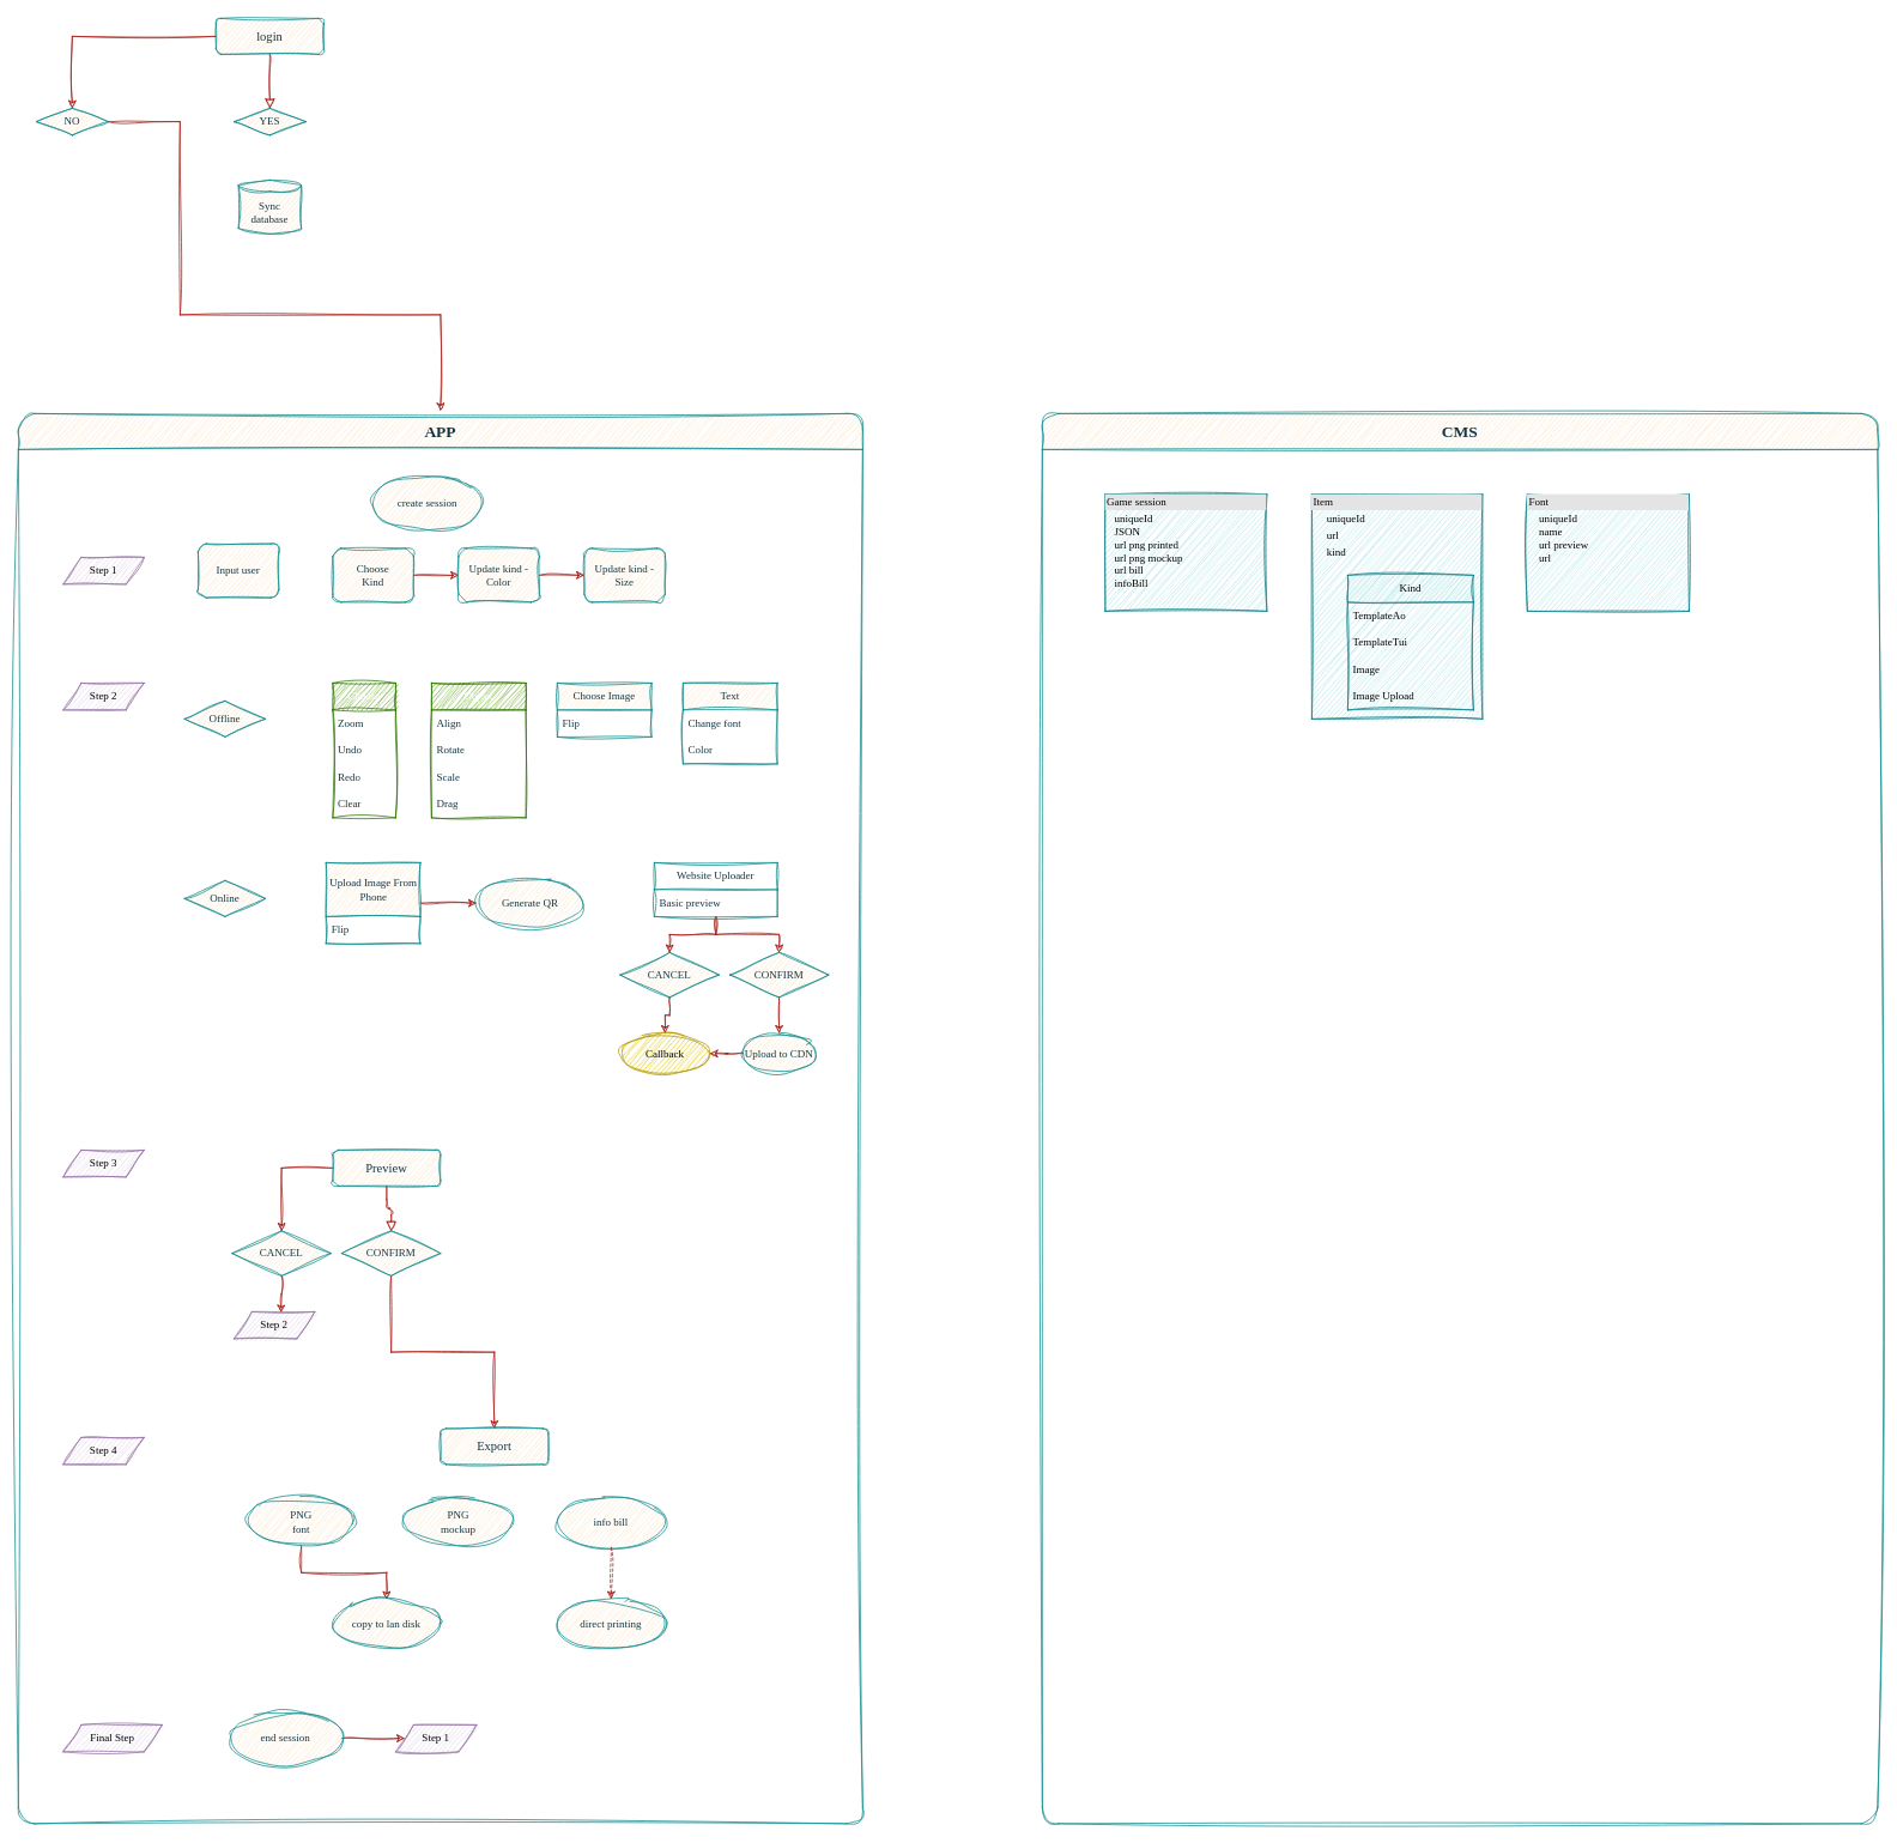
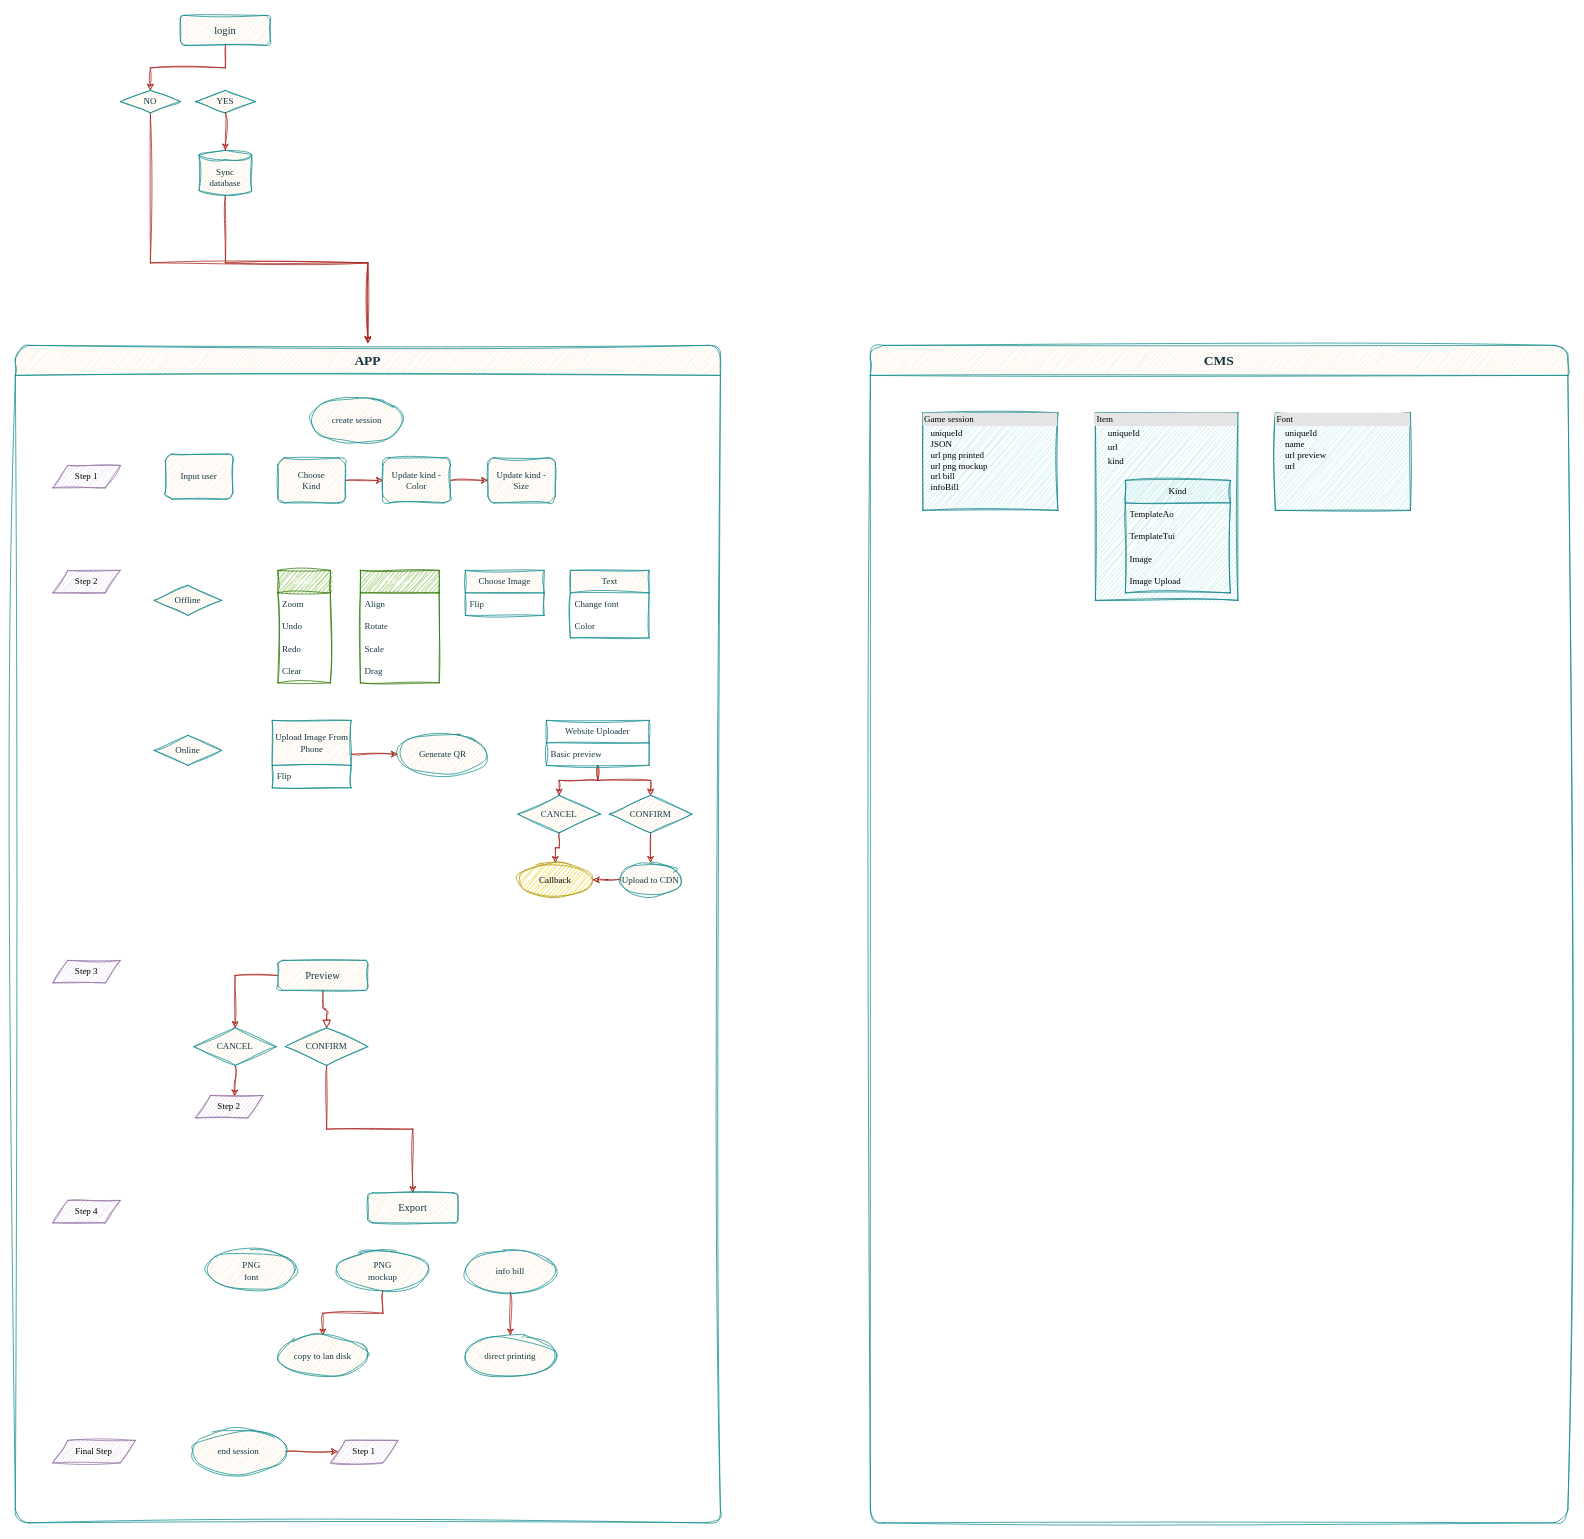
- <mxCell id="2" value="" style="rounded=1;html=1;jettySize=auto;orthogonalLoop=1;fontSize=11;endArrow=block;endFill=0;endSize=8;strokeWidth=1;shadow=0;labelBackgroundColor=none;edgeStyle=orthogonalEdgeStyle;fontColor=default;sketch=1;curveFitting=1;jiggle=2;strokeColor=#A8201A;entryX=0.5;entryY=0;entryDx=0;entryDy=0;" parent="1" source="4" target="5" edge="1"><mxGeometry relative="1" as="geometry"><mxPoint x="300" y="110" as="targetPoint" /></mxGeometry></mxCell>
- <mxCell id="7" value="NO" style="rhombus;whiteSpace=wrap;html=1;sketch=1;hachureGap=4;jiggle=2;curveFitting=1;strokeColor=#0F8B8D;fontFamily=Architects Daughter;fontSource=https%3A%2F%2Ffonts.googleapis.com%2Fcss%3Ffamily%3DArchitects%2BDaughter;fontColor=#143642;fillColor=#FAE5C7;labelBackgroundColor=none;" parent="1" vertex="1"><mxGeometry x="40" y="120" width="80" height="30" as="geometry" /></mxCell>
+ <mxCell id="7" value="NO" style="rhombus;whiteSpace=wrap;html=1;sketch=1;hachureGap=4;jiggle=2;curveFitting=1;strokeColor=#0F8B8D;fontFamily=Architects Daughter;fontSource=https%3A%2F%2Ffonts.googleapis.com%2Fcss%3Ffamily%3DArchitects%2BDaughter;fontColor=#143642;fillColor=#FAE5C7;labelBackgroundColor=none;" parent="1" vertex="1"><mxGeometry x="160" y="120" width="80" height="30" as="geometry" /></mxCell>
+ <mxCell id="10" style="edgeStyle=orthogonalEdgeStyle;rounded=0;sketch=1;hachureGap=4;jiggle=2;curveFitting=1;orthogonalLoop=1;jettySize=auto;html=1;entryX=0.5;entryY=0;entryDx=0;entryDy=0;entryPerimeter=0;strokeColor=#A8201A;fontFamily=Architects Daughter;fontSource=https%3A%2F%2Ffonts.googleapis.com%2Fcss%3Ffamily%3DArchitects%2BDaughter;fontColor=default;fillColor=#FAE5C7;labelBackgroundColor=none;" parent="1" source="5" target="9" edge="1"><mxGeometry relative="1" as="geometry" /></mxCell>
+ <mxCell id="8" style="edgeStyle=orthogonalEdgeStyle;rounded=0;sketch=1;hachureGap=4;jiggle=2;curveFitting=1;orthogonalLoop=1;jettySize=auto;html=1;strokeColor=#A8201A;fontFamily=Architects Daughter;fontSource=https%3A%2F%2Ffonts.googleapis.com%2Fcss%3Ffamily%3DArchitects%2BDaughter;fontColor=default;fillColor=#FAE5C7;entryX=0.5;entryY=-0.002;entryDx=0;entryDy=0;labelBackgroundColor=none;entryPerimeter=0;" parent="1" source="9" target="11" edge="1"><mxGeometry relative="1" as="geometry"><Array as="points"><mxPoint x="300" y="350" /><mxPoint x="490" y="350" /></Array><mxPoint x="490" y="450" as="targetPoint" /></mxGeometry></mxCell>
- <mxCell id="34" value="Choose" style="swimlane;fontStyle=0;childLayout=stackLayout;horizontal=1;startSize=30;horizontalStack=0;resizeParent=1;resizeParentMax=0;resizeLast=0;collapsible=1;marginBottom=0;whiteSpace=wrap;html=1;hachureGap=4;strokeColor=#2D7600;fontFamily=Architects Daughter;fontSource=https%3A%2F%2Ffonts.googleapis.com%2Fcss%3Ffamily%3DArchitects%2BDaughter;fillColor=#60a917;sketch=1;curveFitting=1;jiggle=2;swimlaneLine=1;labelBackgroundColor=none;fontColor=light-dark(#ffffff, #b3cfdb);" parent="11" vertex="1"><mxGeometry x="350" y="300" width="70" height="150" as="geometry" /></mxCell>
+ <mxCell id="34" value="Board" style="swimlane;fontStyle=0;childLayout=stackLayout;horizontal=1;startSize=30;horizontalStack=0;resizeParent=1;resizeParentMax=0;resizeLast=0;collapsible=1;marginBottom=0;whiteSpace=wrap;html=1;hachureGap=4;strokeColor=#2D7600;fontFamily=Architects Daughter;fontSource=https%3A%2F%2Ffonts.googleapis.com%2Fcss%3Ffamily%3DArchitects%2BDaughter;fillColor=#60a917;sketch=1;curveFitting=1;jiggle=2;swimlaneLine=1;labelBackgroundColor=none;fontColor=light-dark(#ffffff, #b3cfdb);" parent="11" vertex="1"><mxGeometry x="350" y="300" width="70" height="150" as="geometry" /></mxCell>
- <mxCell id="27" value="" style="edgeStyle=orthogonalEdgeStyle;rounded=0;sketch=1;hachureGap=4;jiggle=2;curveFitting=1;orthogonalLoop=1;jettySize=auto;html=1;fontFamily=Architects Daughter;fontSource=https%3A%2F%2Ffonts.googleapis.com%2Fcss%3Ffamily%3DArchitects%2BDaughter;strokeColor=#A8201A;labelBackgroundColor=none;fontColor=default;dashed=1;" parent="11" source="68" target="69" edge="1"><mxGeometry relative="1" as="geometry" /></mxCell>
+ <mxCell id="27" value="" style="edgeStyle=orthogonalEdgeStyle;rounded=0;sketch=1;hachureGap=4;jiggle=2;curveFitting=1;orthogonalLoop=1;jettySize=auto;html=1;fontFamily=Architects Daughter;fontSource=https%3A%2F%2Ffonts.googleapis.com%2Fcss%3Ffamily%3DArchitects%2BDaughter;strokeColor=#A8201A;labelBackgroundColor=none;fontColor=default;" parent="11" source="68" target="69" edge="1"><mxGeometry relative="1" as="geometry" /></mxCell>
- <mxCell id="25" style="edgeStyle=orthogonalEdgeStyle;rounded=0;sketch=1;hachureGap=4;jiggle=2;curveFitting=1;orthogonalLoop=1;jettySize=auto;html=1;entryX=0.5;entryY=0;entryDx=0;entryDy=0;fontFamily=Architects Daughter;fontSource=https%3A%2F%2Ffonts.googleapis.com%2Fcss%3Ffamily%3DArchitects%2BDaughter;strokeColor=#A8201A;labelBackgroundColor=none;fontColor=default;" parent="11" source="66" target="70" edge="1"><mxGeometry relative="1" as="geometry" /></mxCell>
+ <mxCell id="26" style="edgeStyle=orthogonalEdgeStyle;rounded=0;sketch=1;hachureGap=4;jiggle=2;curveFitting=1;orthogonalLoop=1;jettySize=auto;html=1;entryX=0.5;entryY=0;entryDx=0;entryDy=0;fontFamily=Architects Daughter;fontSource=https%3A%2F%2Ffonts.googleapis.com%2Fcss%3Ffamily%3DArchitects%2BDaughter;strokeColor=#A8201A;labelBackgroundColor=none;fontColor=default;" parent="11" source="67" target="70" edge="1"><mxGeometry relative="1" as="geometry" /></mxCell>
